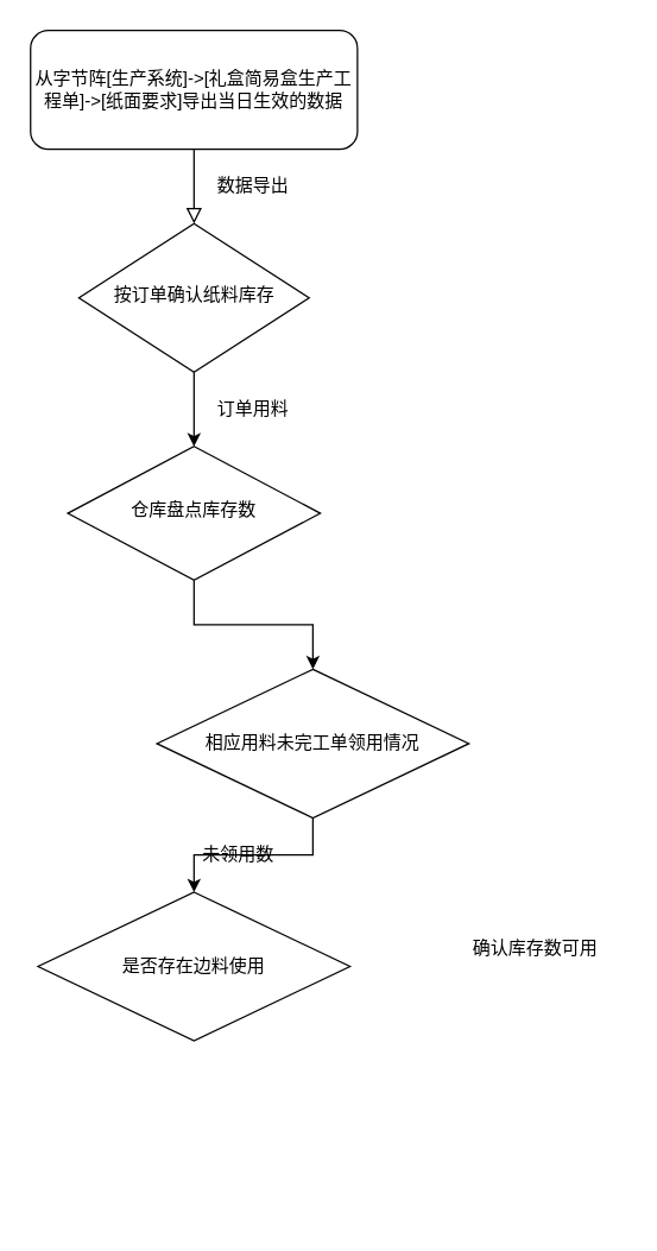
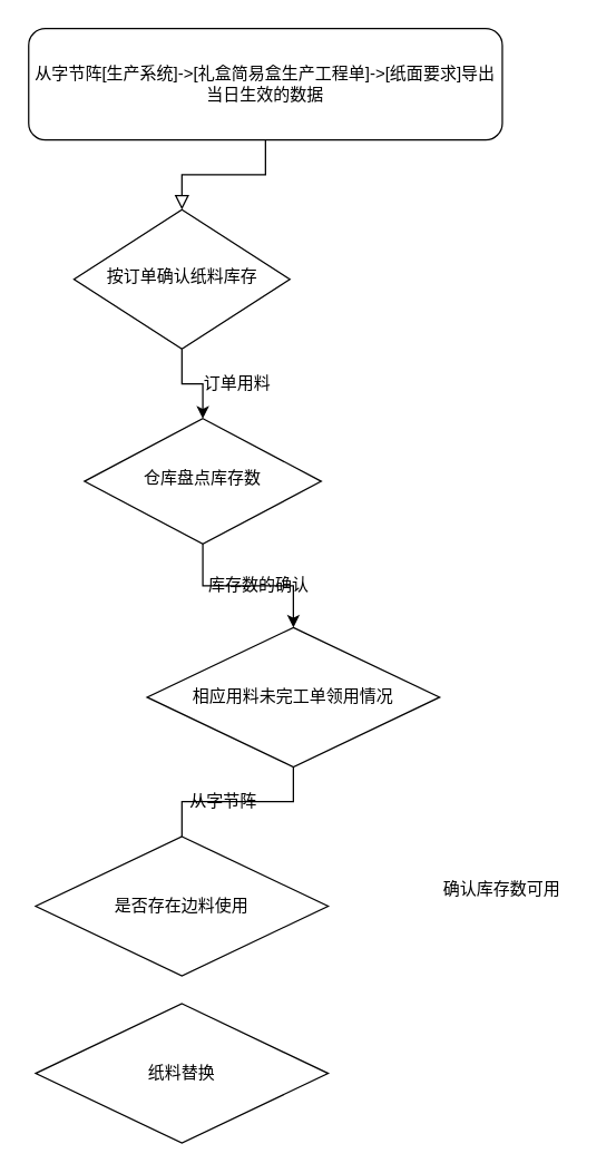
- <mxCell id="3" value="从字节阵[生产系统]-&amp;gt;[礼盒简易盒生产工程单]-&amp;gt;[纸面要求]导出当日生效的数据" style="rounded=1;whiteSpace=wrap;html=1;fontSize=12;glass=0;strokeWidth=1;shadow=0;" parent="1" vertex="1"><mxGeometry x="20" width="220" height="80" as="geometry" y="20" /></mxCell>
+ <mxCell id="3" value="从字节阵[生产系统]-&amp;gt;[礼盒简易盒生产工程单]-&amp;gt;[纸面要求]导出当日生效的数据" style="rounded=1;whiteSpace=wrap;html=1;fontSize=12;glass=0;strokeWidth=1;shadow=0;" parent="1" vertex="1"><mxGeometry x="20" y="20" width="340" height="80" as="geometry" /></mxCell>
- <mxCell id="11" value="数据导出" style="text;html=1;strokeColor=none;fillColor=none;align=center;verticalAlign=middle;whiteSpace=wrap;rounded=0;fontSize=12;" vertex="1" parent="1"><mxGeometry x="140" y="110" width="60" height="30" as="geometry" /></mxCell>
- <mxCell id="7" value="仓库盘点库存数" style="rhombus;whiteSpace=wrap;html=1;shadow=0;fontFamily=Helvetica;fontSize=12;align=center;strokeWidth=1;spacing=6;spacingTop=-4;" parent="1" vertex="1"><mxGeometry x="45" y="300" width="170" height="90" as="geometry" /></mxCell>
+ <mxCell id="7" value="仓库盘点库存数" style="rhombus;whiteSpace=wrap;html=1;shadow=0;fontFamily=Helvetica;fontSize=12;align=center;strokeWidth=1;spacing=6;spacingTop=-4;" parent="1" vertex="1"><mxGeometry x="60" y="300" width="170" height="90" as="geometry" /></mxCell>
+ <mxCell id="13" value="库存数的确认" style="text;html=1;align=center;verticalAlign=middle;resizable=0;points=[];autosize=1;strokeColor=none;fillColor=none;fontSize=12;" vertex="1" parent="1"><mxGeometry x="140" y="410" width="90" height="20" as="geometry" /></mxCell>
- <mxCell id="15" value="未领用数" style="text;html=1;strokeColor=none;fillColor=none;align=center;verticalAlign=middle;whiteSpace=wrap;rounded=0;fontSize=12;" vertex="1" parent="1"><mxGeometry x="130" y="560" width="60" height="30" as="geometry" /></mxCell>
+ <mxCell id="15" value="从字节阵" style="text;html=1;strokeColor=none;fillColor=none;align=center;verticalAlign=middle;whiteSpace=wrap;rounded=0;fontSize=12;" vertex="1" parent="1"><mxGeometry x="130" y="560" width="60" height="30" as="geometry" /></mxCell>
- <mxCell id="8" style="edgeStyle=orthogonalEdgeStyle;rounded=0;orthogonalLoop=1;jettySize=auto;html=1;exitX=0.5;exitY=1;exitDx=0;exitDy=0;entryX=0.5;entryY=0;entryDx=0;entryDy=0;fontSize=12;" edge="1" parent="1" source="9" target="14"><mxGeometry relative="1" as="geometry" /></mxCell>
+ <mxCell id="8" style="edgeStyle=orthogonalEdgeStyle;rounded=0;orthogonalLoop=1;jettySize=auto;html=1;exitX=0.5;exitY=1;exitDx=0;exitDy=0;entryX=0.5;entryY=0;entryDx=0;entryDy=0;fontSize=12;endArrow=none;" edge="1" parent="1" source="9" target="14"><mxGeometry relative="1" as="geometry" /></mxCell>
+ <mxCell id="10" value="纸料替换" style="rhombus;whiteSpace=wrap;html=1;fontSize=12;" vertex="1" parent="1"><mxGeometry x="25" y="720" width="210" height="100" as="geometry" /></mxCell>
